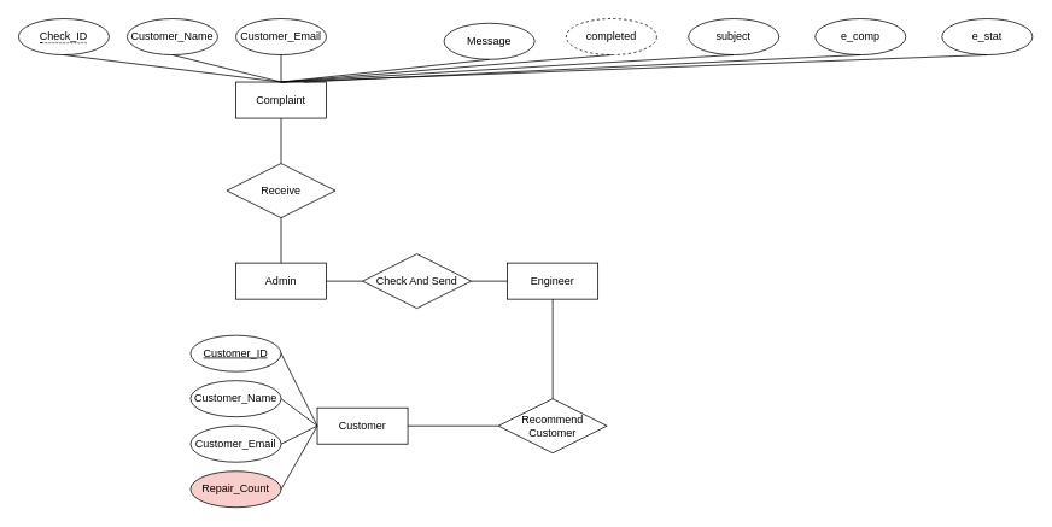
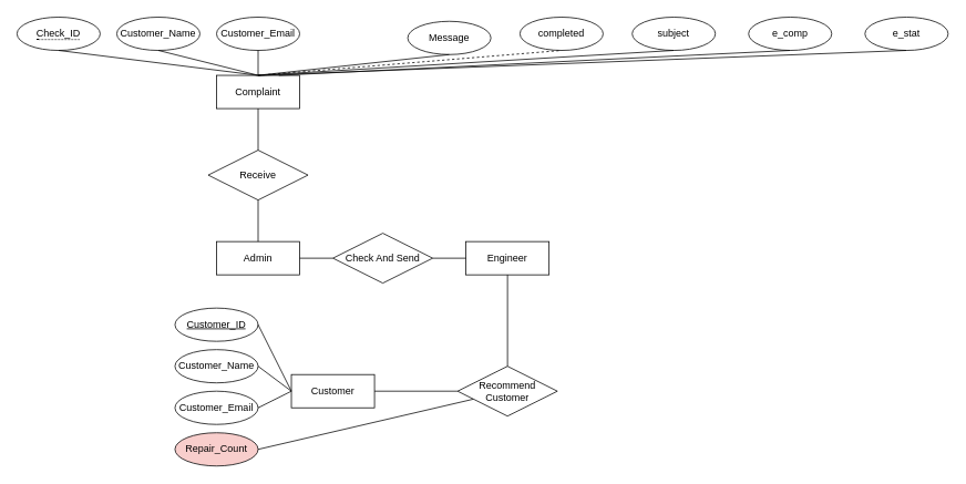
- <mxCell id="34" value="completed" style="ellipse;whiteSpace=wrap;html=1;align=center;dashed=1;" vertex="1" parent="1"><mxGeometry x="625" y="20" width="100" height="40" as="geometry" /></mxCell>
+ <mxCell id="34" value="completed" style="ellipse;whiteSpace=wrap;html=1;align=center;" vertex="1" parent="1"><mxGeometry x="625" y="20" width="100" height="40" as="geometry" /></mxCell>
- <mxCell id="35" value="" style="endArrow=none;html=1;rounded=0;entryX=0.5;entryY=1;entryDx=0;entryDy=0;exitX=0.5;exitY=0;exitDx=0;exitDy=0;" edge="1" parent="1" source="3" target="34"><mxGeometry relative="1" as="geometry"><mxPoint x="610" y="180" as="sourcePoint" /><mxPoint x="770" y="180" as="targetPoint" /></mxGeometry></mxCell>
+ <mxCell id="35" value="" style="endArrow=none;html=1;rounded=0;entryX=0.5;entryY=1;entryDx=0;entryDy=0;exitX=0.5;exitY=0;exitDx=0;exitDy=0;dashed=1;" edge="1" parent="1" source="3" target="34"><mxGeometry relative="1" as="geometry"><mxPoint x="610" y="180" as="sourcePoint" /><mxPoint x="770" y="180" as="targetPoint" /></mxGeometry></mxCell>
- <mxCell id="21" value="" style="endArrow=none;html=1;rounded=0;exitX=1;exitY=0.5;exitDx=0;exitDy=0;entryX=0;entryY=0.5;entryDx=0;entryDy=0;" parent="12" source="17" target="13" edge="1"><mxGeometry relative="1" as="geometry"><mxPoint x="400" y="30" as="sourcePoint" /><mxPoint x="560" y="30" as="targetPoint" /></mxGeometry></mxCell>
+ <mxCell id="21" value="" style="endArrow=none;html=1;rounded=0;exitX=1;exitY=0.5;exitDx=0;exitDy=0;" parent="12" source="17" target="31" edge="1"><mxGeometry relative="1" as="geometry"><mxPoint x="400" y="30" as="sourcePoint" /><mxPoint x="560" y="30" as="targetPoint" /></mxGeometry></mxCell>
